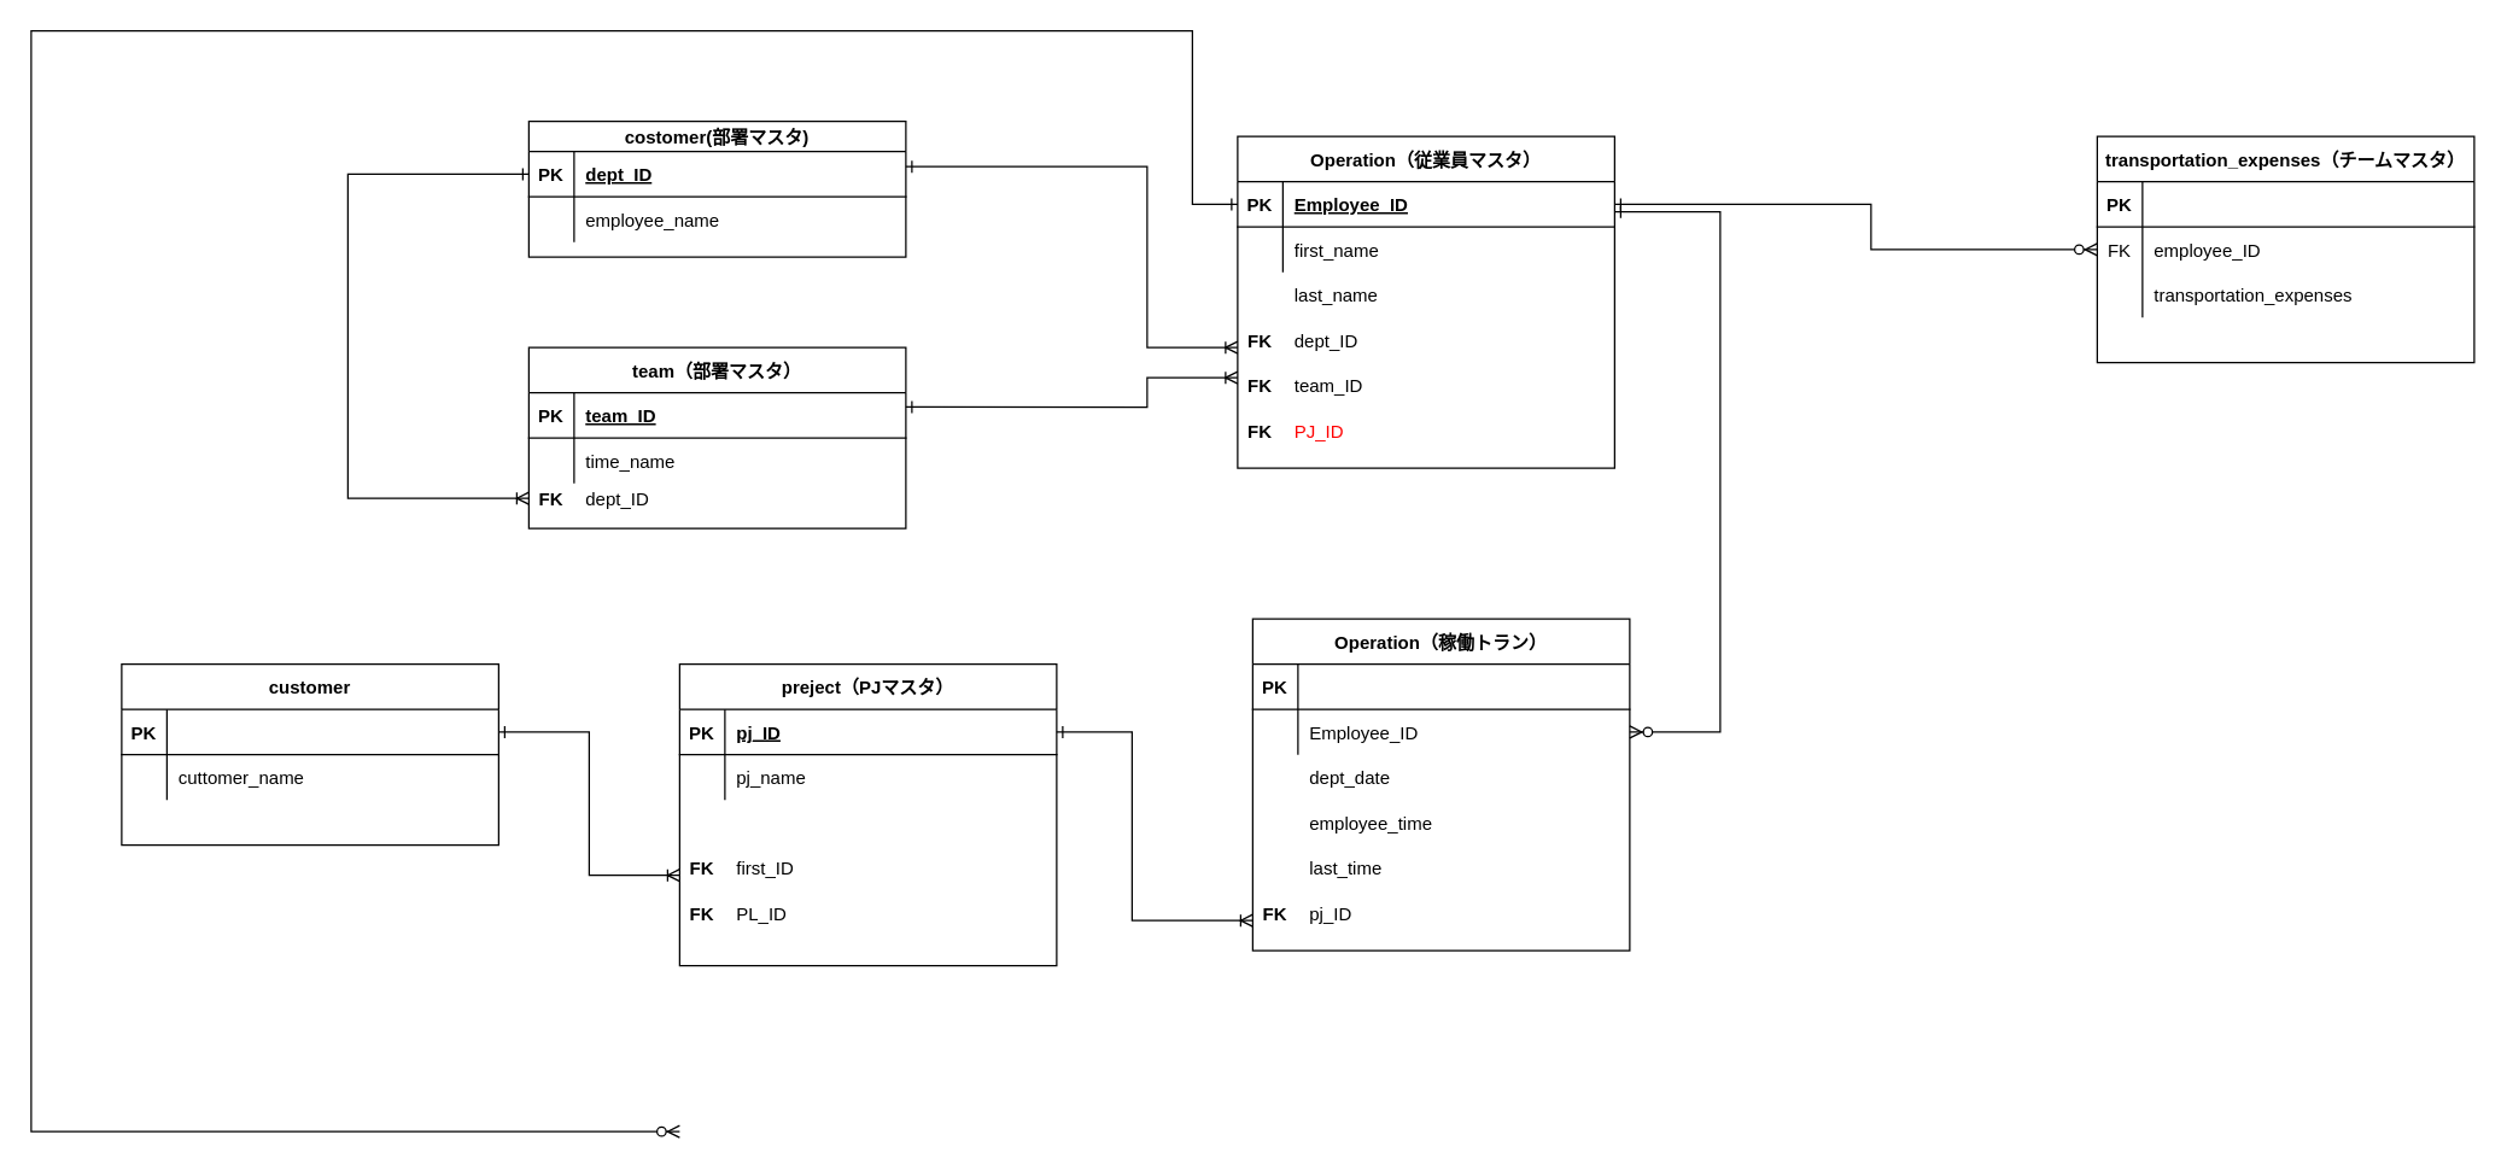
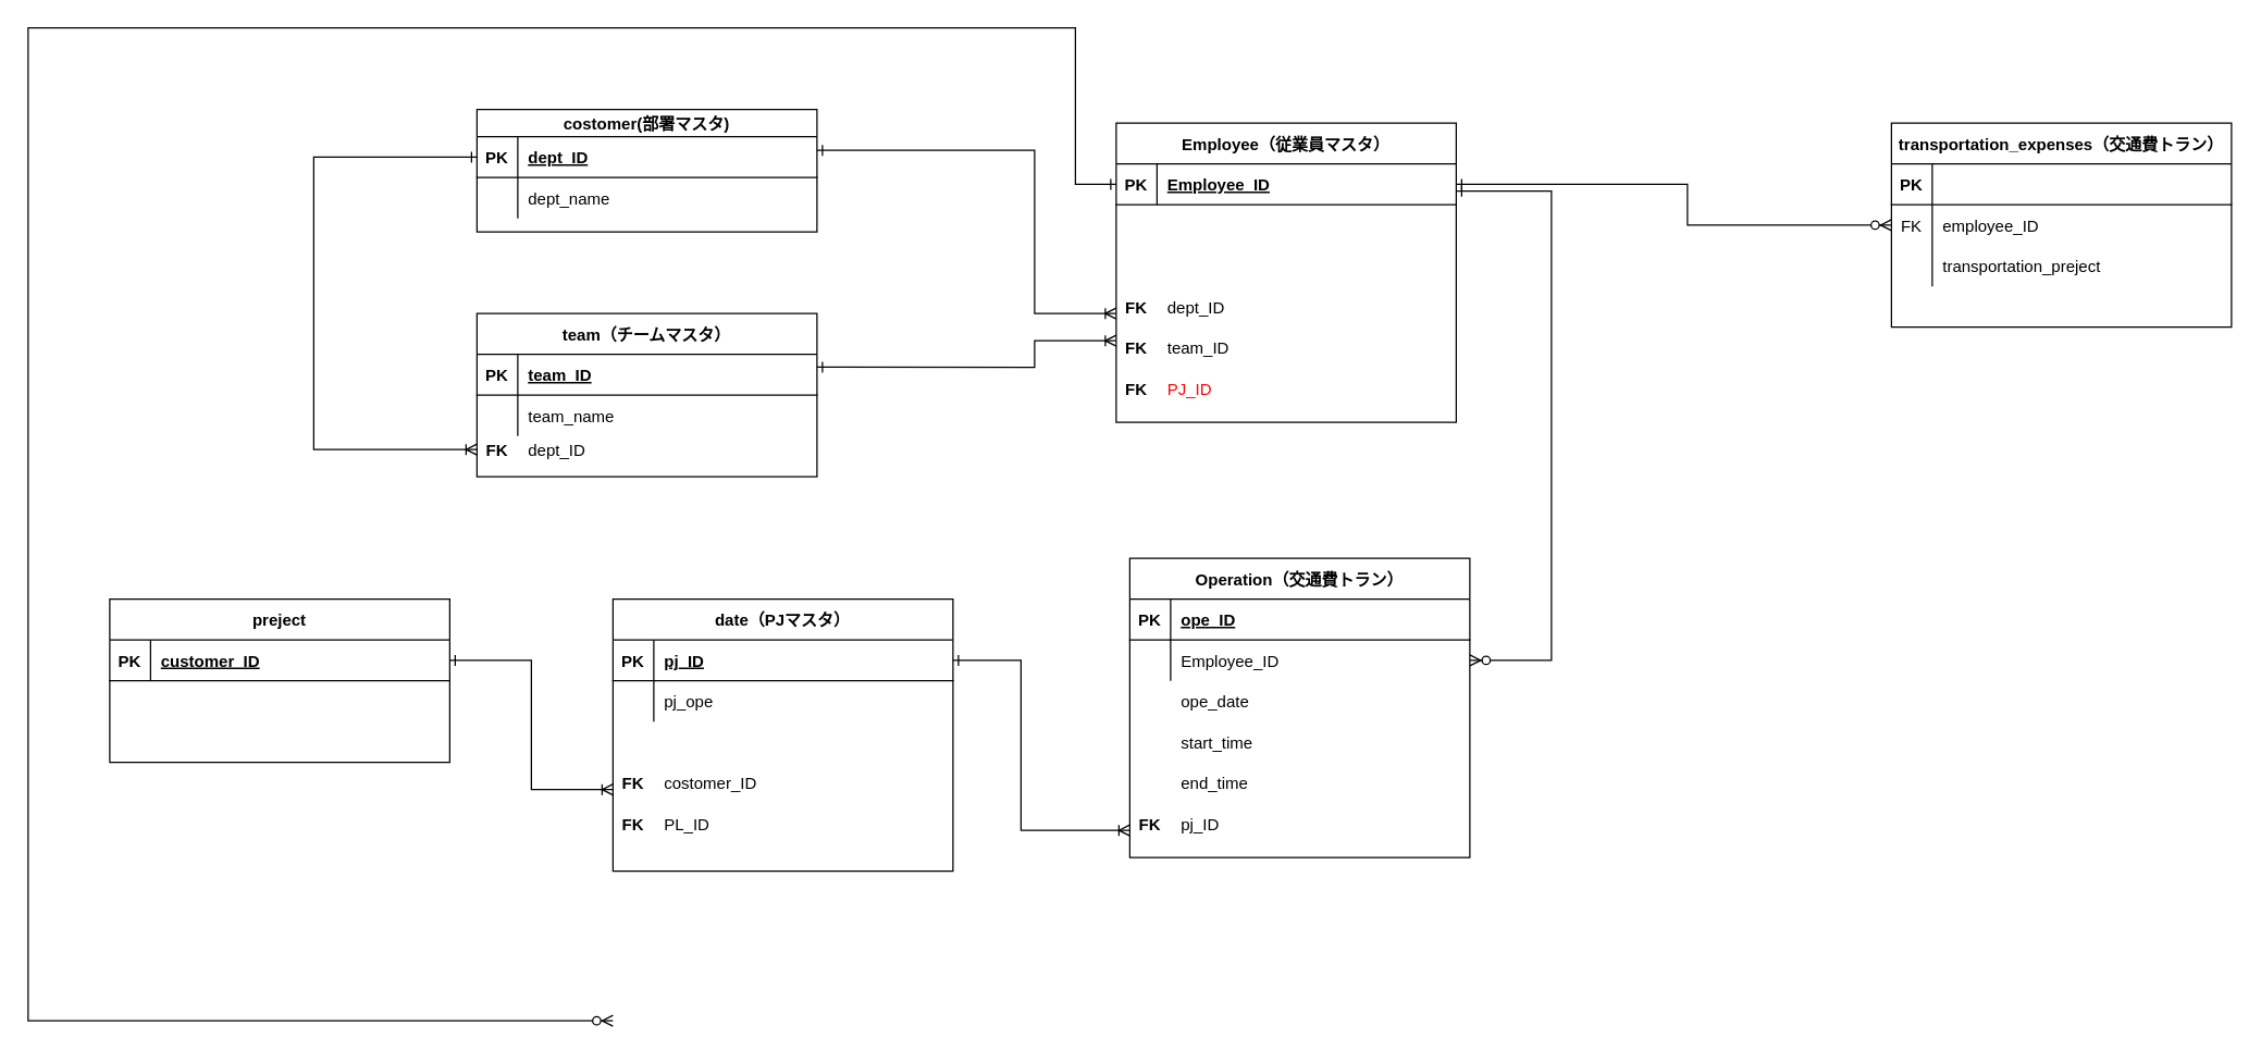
- <mxCell id="11" value="Operation（従業員マスタ）" style="shape=table;startSize=30;container=1;collapsible=1;childLayout=tableLayout;fixedRows=1;rowLines=0;fontStyle=1;align=center;resizeLast=1;" parent="1" vertex="1"><mxGeometry x="820" y="90" width="250" height="220" as="geometry" /></mxCell>
+ <mxCell id="11" value="Employee（従業員マスタ）" style="shape=table;startSize=30;container=1;collapsible=1;childLayout=tableLayout;fixedRows=1;rowLines=0;fontStyle=1;align=center;resizeLast=1;" parent="1" vertex="1"><mxGeometry x="820" y="90" width="250" height="220" as="geometry" /></mxCell>
- <mxCell id="2" value="transportation_expenses（チームマスタ）" style="shape=table;startSize=30;container=1;collapsible=1;childLayout=tableLayout;fixedRows=1;rowLines=0;fontStyle=1;align=center;resizeLast=1;" parent="1" vertex="1"><mxGeometry x="1390" y="90" width="250" height="150" as="geometry" /></mxCell>
+ <mxCell id="2" value="transportation_expenses（交通費トラン）" style="shape=table;startSize=30;container=1;collapsible=1;childLayout=tableLayout;fixedRows=1;rowLines=0;fontStyle=1;align=center;resizeLast=1;" parent="1" vertex="1"><mxGeometry x="1390" y="90" width="250" height="150" as="geometry" /></mxCell>
- <mxCell id="27" value="employee_name" style="shape=partialRectangle;overflow=hidden;connectable=0;fillColor=none;top=0;left=0;bottom=0;right=0;align=left;spacingLeft=6;" vertex="1" parent="25"><mxGeometry x="30" width="220" height="30" as="geometry" /></mxCell>
+ <mxCell id="27" value="dept_name" style="shape=partialRectangle;overflow=hidden;connectable=0;fillColor=none;top=0;left=0;bottom=0;right=0;align=left;spacingLeft=6;" vertex="1" parent="25"><mxGeometry x="30" width="220" height="30" as="geometry" /></mxCell>
- <mxCell id="17" value="first_name" style="shape=partialRectangle;overflow=hidden;connectable=0;fillColor=none;top=0;left=0;bottom=0;right=0;align=left;spacingLeft=6;" parent="15" vertex="1"><mxGeometry x="30" width="220" height="30" as="geometry" /></mxCell>
- <mxCell id="18" value="last_name" style="shape=partialRectangle;overflow=hidden;connectable=0;fillColor=none;top=0;left=0;bottom=0;right=0;align=left;spacingLeft=6;" vertex="1" parent="1"><mxGeometry x="850" y="180" width="220" height="30" as="geometry" /></mxCell>
- <mxCell id="10" value="transportation_expenses" style="shape=partialRectangle;overflow=hidden;connectable=0;fillColor=none;top=0;left=0;bottom=0;right=0;align=left;spacingLeft=6;" parent="8" vertex="1"><mxGeometry x="30" width="220" height="30" as="geometry" /></mxCell>
+ <mxCell id="10" value="transportation_preject" style="shape=partialRectangle;overflow=hidden;connectable=0;fillColor=none;top=0;left=0;bottom=0;right=0;align=left;spacingLeft=6;" parent="8" vertex="1"><mxGeometry x="30" width="220" height="30" as="geometry" /></mxCell>
- <mxCell id="49" value="team（部署マスタ）" style="shape=table;startSize=30;container=1;collapsible=1;childLayout=tableLayout;fixedRows=1;rowLines=0;fontStyle=1;align=center;resizeLast=1;" vertex="1" parent="48"><mxGeometry width="250" height="120" as="geometry" /></mxCell>
+ <mxCell id="49" value="team（チームマスタ）" style="shape=table;startSize=30;container=1;collapsible=1;childLayout=tableLayout;fixedRows=1;rowLines=0;fontStyle=1;align=center;resizeLast=1;" vertex="1" parent="48"><mxGeometry width="250" height="120" as="geometry" /></mxCell>
- <mxCell id="55" value="time_name" style="shape=partialRectangle;overflow=hidden;connectable=0;fillColor=none;top=0;left=0;bottom=0;right=0;align=left;spacingLeft=6;" vertex="1" parent="53"><mxGeometry x="30" width="220" height="30" as="geometry" /></mxCell>
+ <mxCell id="55" value="team_name" style="shape=partialRectangle;overflow=hidden;connectable=0;fillColor=none;top=0;left=0;bottom=0;right=0;align=left;spacingLeft=6;" vertex="1" parent="53"><mxGeometry x="30" width="220" height="30" as="geometry" /></mxCell>
- <mxCell id="63" value="Operation（稼働トラン）" style="shape=table;startSize=30;container=1;collapsible=1;childLayout=tableLayout;fixedRows=1;rowLines=0;fontStyle=1;align=center;resizeLast=1;" vertex="1" parent="62"><mxGeometry width="250" height="220" as="geometry" /></mxCell>
+ <mxCell id="63" value="Operation（交通費トラン）" style="shape=table;startSize=30;container=1;collapsible=1;childLayout=tableLayout;fixedRows=1;rowLines=0;fontStyle=1;align=center;resizeLast=1;" vertex="1" parent="62"><mxGeometry width="250" height="220" as="geometry" /></mxCell>
+ <mxCell id="66" value="ope_ID" style="shape=partialRectangle;overflow=hidden;connectable=0;fillColor=none;top=0;left=0;bottom=0;right=0;align=left;spacingLeft=6;fontStyle=5;" vertex="1" parent="64"><mxGeometry x="30" width="220" height="30" as="geometry" /></mxCell>
- <mxCell id="38" value="customer" style="shape=table;startSize=30;container=1;collapsible=1;childLayout=tableLayout;fixedRows=1;rowLines=0;fontStyle=1;align=center;resizeLast=1;" vertex="1" parent="1"><mxGeometry x="80" y="440" width="250" height="120" as="geometry" /></mxCell>
+ <mxCell id="38" value="preject" style="shape=table;startSize=30;container=1;collapsible=1;childLayout=tableLayout;fixedRows=1;rowLines=0;fontStyle=1;align=center;resizeLast=1;" vertex="1" parent="1"><mxGeometry x="80" y="440" width="250" height="120" as="geometry" /></mxCell>
- <mxCell id="30" value="preject（PJマスタ）" style="shape=table;startSize=30;container=1;collapsible=1;childLayout=tableLayout;fixedRows=1;rowLines=0;fontStyle=1;align=center;resizeLast=1;" vertex="1" parent="1"><mxGeometry x="450" y="440" width="250" height="200" as="geometry" /></mxCell>
+ <mxCell id="30" value="date（PJマスタ）" style="shape=table;startSize=30;container=1;collapsible=1;childLayout=tableLayout;fixedRows=1;rowLines=0;fontStyle=1;align=center;resizeLast=1;" vertex="1" parent="1"><mxGeometry x="450" y="440" width="250" height="200" as="geometry" /></mxCell>
+ <mxCell id="41" value="customer_ID" style="shape=partialRectangle;overflow=hidden;connectable=0;fillColor=none;top=0;left=0;bottom=0;right=0;align=left;spacingLeft=6;fontStyle=5;" vertex="1" parent="39"><mxGeometry x="30" width="220" height="30" as="geometry" /></mxCell>
- <mxCell id="44" value="cuttomer_name" style="shape=partialRectangle;overflow=hidden;connectable=0;fillColor=none;top=0;left=0;bottom=0;right=0;align=left;spacingLeft=6;" vertex="1" parent="42"><mxGeometry x="30" width="220" height="30" as="geometry" /></mxCell>
- <mxCell id="36" value="pj_name" style="shape=partialRectangle;overflow=hidden;connectable=0;fillColor=none;top=0;left=0;bottom=0;right=0;align=left;spacingLeft=6;" vertex="1" parent="34"><mxGeometry x="30" width="220" height="30" as="geometry" /></mxCell>
+ <mxCell id="36" value="pj_ope" style="shape=partialRectangle;overflow=hidden;connectable=0;fillColor=none;top=0;left=0;bottom=0;right=0;align=left;spacingLeft=6;" vertex="1" parent="34"><mxGeometry x="30" width="220" height="30" as="geometry" /></mxCell>
- <mxCell id="74" value="dept_date" style="shape=partialRectangle;overflow=hidden;connectable=0;fillColor=none;top=0;left=0;bottom=0;right=0;align=left;spacingLeft=6;" vertex="1" parent="62"><mxGeometry x="30" y="90" width="220" height="30" as="geometry" /></mxCell>
+ <mxCell id="74" value="ope_date" style="shape=partialRectangle;overflow=hidden;connectable=0;fillColor=none;top=0;left=0;bottom=0;right=0;align=left;spacingLeft=6;" vertex="1" parent="62"><mxGeometry x="30" y="90" width="220" height="30" as="geometry" /></mxCell>
- <mxCell id="72" value="employee_time" style="shape=partialRectangle;overflow=hidden;connectable=0;fillColor=none;top=0;left=0;bottom=0;right=0;align=left;spacingLeft=6;" vertex="1" parent="62"><mxGeometry x="30" y="120" width="220" height="30" as="geometry" /></mxCell>
+ <mxCell id="72" value="start_time" style="shape=partialRectangle;overflow=hidden;connectable=0;fillColor=none;top=0;left=0;bottom=0;right=0;align=left;spacingLeft=6;" vertex="1" parent="62"><mxGeometry x="30" y="120" width="220" height="30" as="geometry" /></mxCell>
- <mxCell id="37" value="first_ID" style="shape=partialRectangle;overflow=hidden;connectable=0;fillColor=none;top=0;left=0;bottom=0;right=0;align=left;spacingLeft=6;" vertex="1" parent="1"><mxGeometry x="480" y="560" width="220" height="30" as="geometry" /></mxCell>
+ <mxCell id="37" value="costomer_ID" style="shape=partialRectangle;overflow=hidden;connectable=0;fillColor=none;top=0;left=0;bottom=0;right=0;align=left;spacingLeft=6;" vertex="1" parent="1"><mxGeometry x="480" y="560" width="220" height="30" as="geometry" /></mxCell>
- <mxCell id="73" value="last_time" style="shape=partialRectangle;overflow=hidden;connectable=0;fillColor=none;top=0;left=0;bottom=0;right=0;align=left;spacingLeft=6;" vertex="1" parent="62"><mxGeometry x="30" y="150" width="220" height="30" as="geometry" /></mxCell>
+ <mxCell id="73" value="end_time" style="shape=partialRectangle;overflow=hidden;connectable=0;fillColor=none;top=0;left=0;bottom=0;right=0;align=left;spacingLeft=6;" vertex="1" parent="62"><mxGeometry x="30" y="150" width="220" height="30" as="geometry" /></mxCell>
